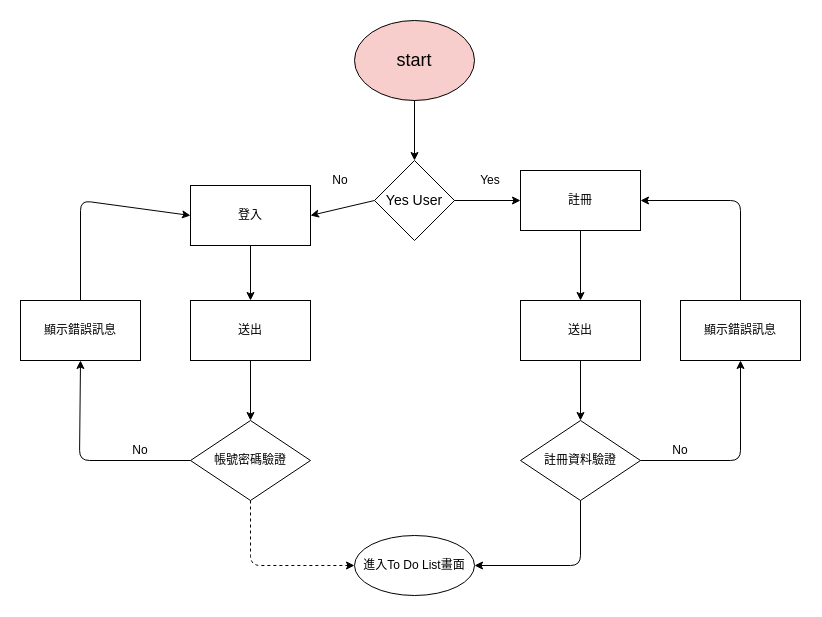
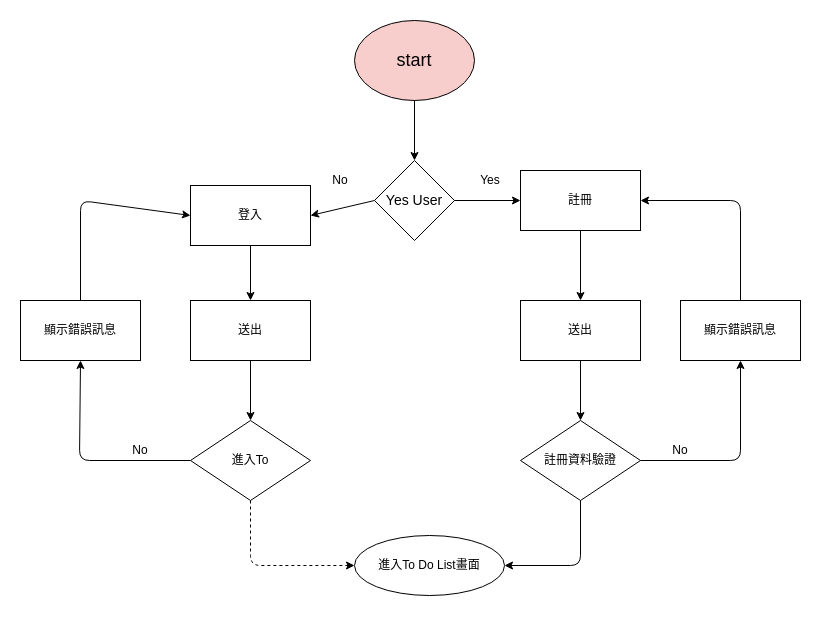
- <mxCell id="15" value="帳號密碼驗證" style="rhombus;whiteSpace=wrap;html=1;" parent="1" vertex="1"><mxGeometry x="190" y="420" width="120" height="80" as="geometry" /></mxCell>
+ <mxCell id="15" value="進入To" style="rhombus;whiteSpace=wrap;html=1;" parent="1" vertex="1"><mxGeometry x="190" y="420" width="120" height="80" as="geometry" /></mxCell>
- <mxCell id="29" value="&lt;span&gt;進入To Do List畫面&lt;/span&gt;" style="ellipse;whiteSpace=wrap;html=1;rounded=0;" vertex="1" parent="1"><mxGeometry x="354" y="535" width="120" height="60" as="geometry" /></mxCell>
+ <mxCell id="29" value="&lt;span&gt;進入To Do List畫面&lt;/span&gt;" style="ellipse;whiteSpace=wrap;html=1;rounded=0;" vertex="1" parent="1"><mxGeometry x="354" y="535" width="150" height="60" as="geometry" /></mxCell>
